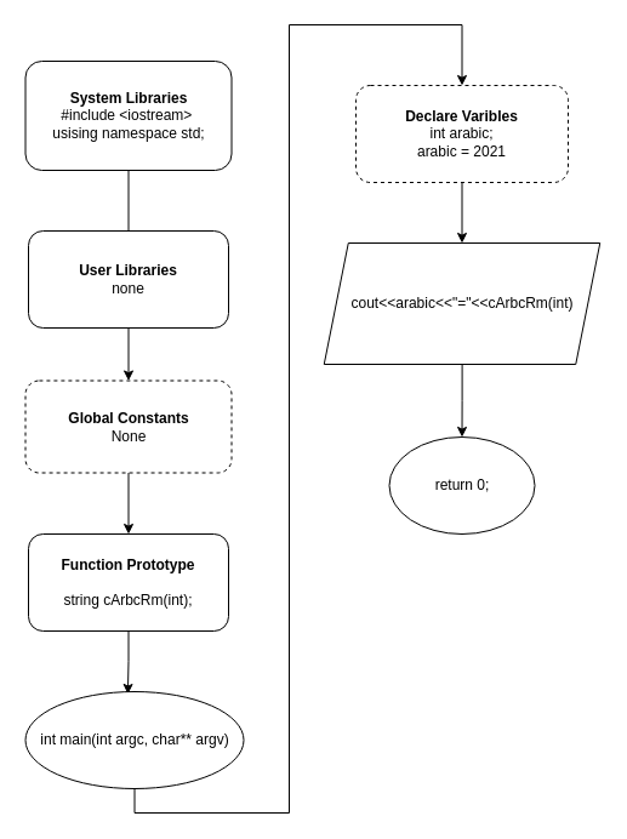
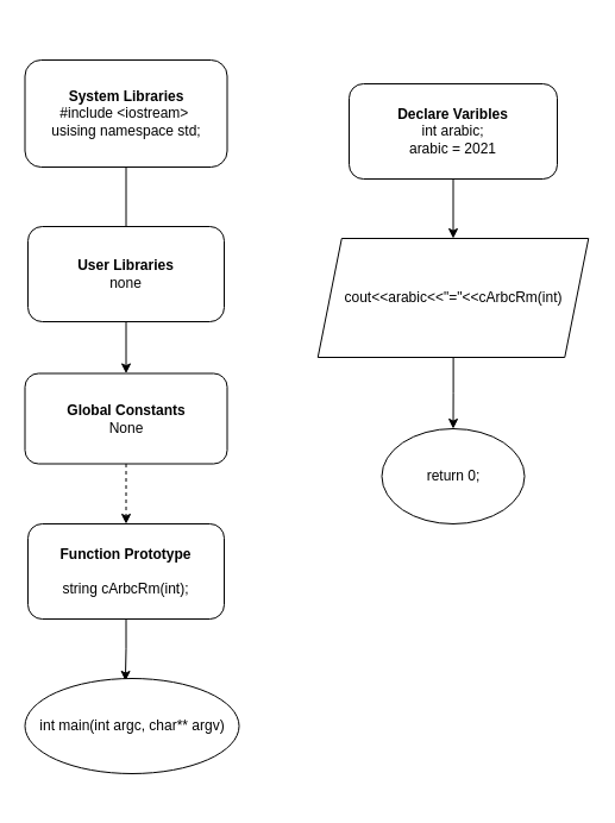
- <mxCell id="14" value="&lt;b&gt;Declare Varibles&lt;/b&gt;&lt;br&gt;int arabic;&lt;br&gt;arabic = 2021" style="rounded=1;whiteSpace=wrap;html=1;fontSize=12;dashed=1;" vertex="1" parent="1"><mxGeometry x="293" y="70" width="175" height="80" as="geometry" /></mxCell>
+ <mxCell id="14" value="&lt;b&gt;Declare Varibles&lt;/b&gt;&lt;br&gt;int arabic;&lt;br&gt;arabic = 2021" style="rounded=1;whiteSpace=wrap;html=1;fontSize=12;" vertex="1" parent="1"><mxGeometry x="293" y="70" width="175" height="80" as="geometry" /></mxCell>
- <mxCell id="6" style="edgeStyle=orthogonalEdgeStyle;rounded=0;orthogonalLoop=1;jettySize=auto;html=1;exitX=0.5;exitY=1;exitDx=0;exitDy=0;fontSize=12;entryX=0.5;entryY=0;entryDx=0;entryDy=0;" edge="1" parent="1" source="7" target="14"><mxGeometry relative="1" as="geometry"><mxPoint x="378" y="30" as="targetPoint" /><Array as="points"><mxPoint x="111" y="670" /><mxPoint x="238" y="670" /><mxPoint x="238" y="20" /><mxPoint x="381" y="20" /></Array></mxGeometry></mxCell>
- <mxCell id="3" value="&lt;b&gt;Global Constants&lt;/b&gt;&lt;br&gt;None" style="rounded=1;whiteSpace=wrap;html=1;dashed=1;" parent="1" vertex="1"><mxGeometry x="20.5" y="313.5" width="170" height="76" as="geometry" /></mxCell>
+ <mxCell id="3" value="&lt;b&gt;Global Constants&lt;/b&gt;&lt;br&gt;None" style="rounded=1;whiteSpace=wrap;html=1;" parent="1" vertex="1"><mxGeometry x="20.5" y="313.5" width="170" height="76" as="geometry" /></mxCell>
- <mxCell id="2" style="edgeStyle=orthogonalEdgeStyle;rounded=0;orthogonalLoop=1;jettySize=auto;html=1;exitX=0.5;exitY=1;exitDx=0;exitDy=0;entryX=0.5;entryY=0;entryDx=0;entryDy=0;fontSize=12;" edge="1" parent="1" source="3" target="5"><mxGeometry relative="1" as="geometry" /></mxCell>
+ <mxCell id="2" style="edgeStyle=orthogonalEdgeStyle;rounded=0;orthogonalLoop=1;jettySize=auto;html=1;exitX=0.5;exitY=1;exitDx=0;exitDy=0;entryX=0.5;entryY=0;entryDx=0;entryDy=0;fontSize=12;dashed=1;" edge="1" parent="1" source="3" target="5"><mxGeometry relative="1" as="geometry" /></mxCell>
